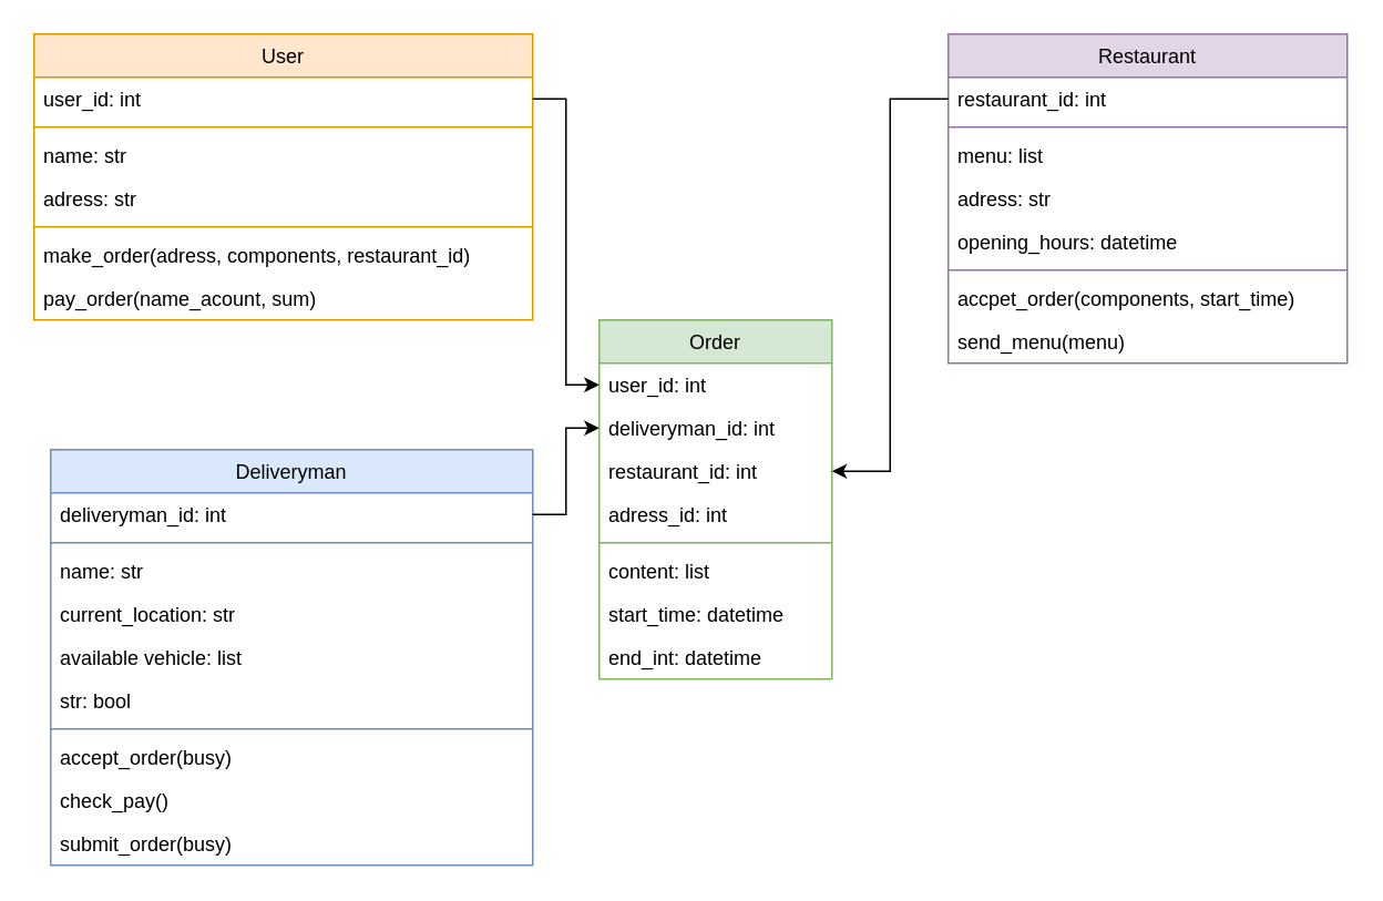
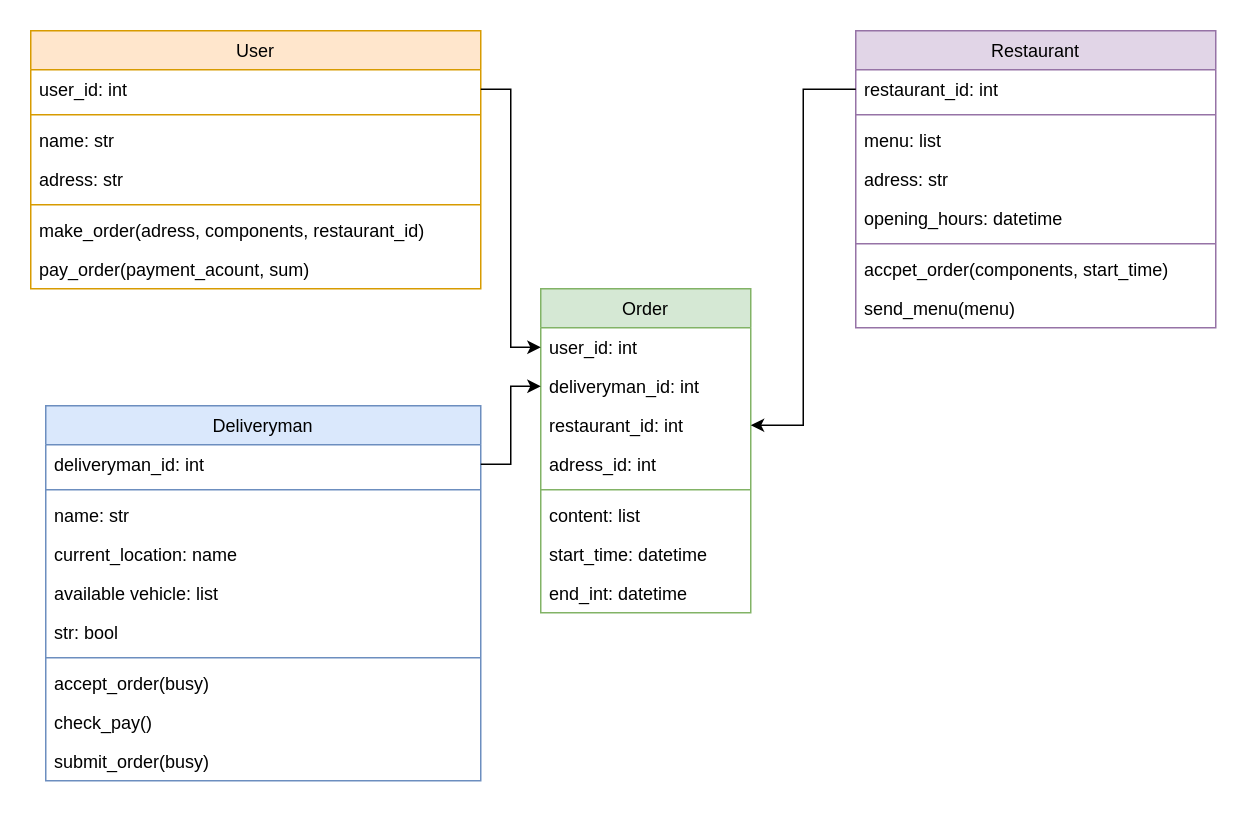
- <mxCell id="9" value="pay_order(name_acount, sum)" style="text;strokeColor=none;fillColor=none;align=left;verticalAlign=top;spacingLeft=4;spacingRight=4;overflow=hidden;rotatable=0;points=[[0,0.5],[1,0.5]];portConstraint=eastwest;" vertex="1" parent="2"><mxGeometry y="146" width="300" height="26" as="geometry" /></mxCell>
+ <mxCell id="9" value="pay_order(payment_acount, sum)" style="text;strokeColor=none;fillColor=none;align=left;verticalAlign=top;spacingLeft=4;spacingRight=4;overflow=hidden;rotatable=0;points=[[0,0.5],[1,0.5]];portConstraint=eastwest;" vertex="1" parent="2"><mxGeometry y="146" width="300" height="26" as="geometry" /></mxCell>
- <mxCell id="14" value="current_location: str" style="text;strokeColor=none;fillColor=none;align=left;verticalAlign=top;spacingLeft=4;spacingRight=4;overflow=hidden;rotatable=0;points=[[0,0.5],[1,0.5]];portConstraint=eastwest;" vertex="1" parent="10"><mxGeometry y="86" width="290" height="26" as="geometry" /></mxCell>
+ <mxCell id="14" value="current_location: name" style="text;strokeColor=none;fillColor=none;align=left;verticalAlign=top;spacingLeft=4;spacingRight=4;overflow=hidden;rotatable=0;points=[[0,0.5],[1,0.5]];portConstraint=eastwest;" vertex="1" parent="10"><mxGeometry y="86" width="290" height="26" as="geometry" /></mxCell>
